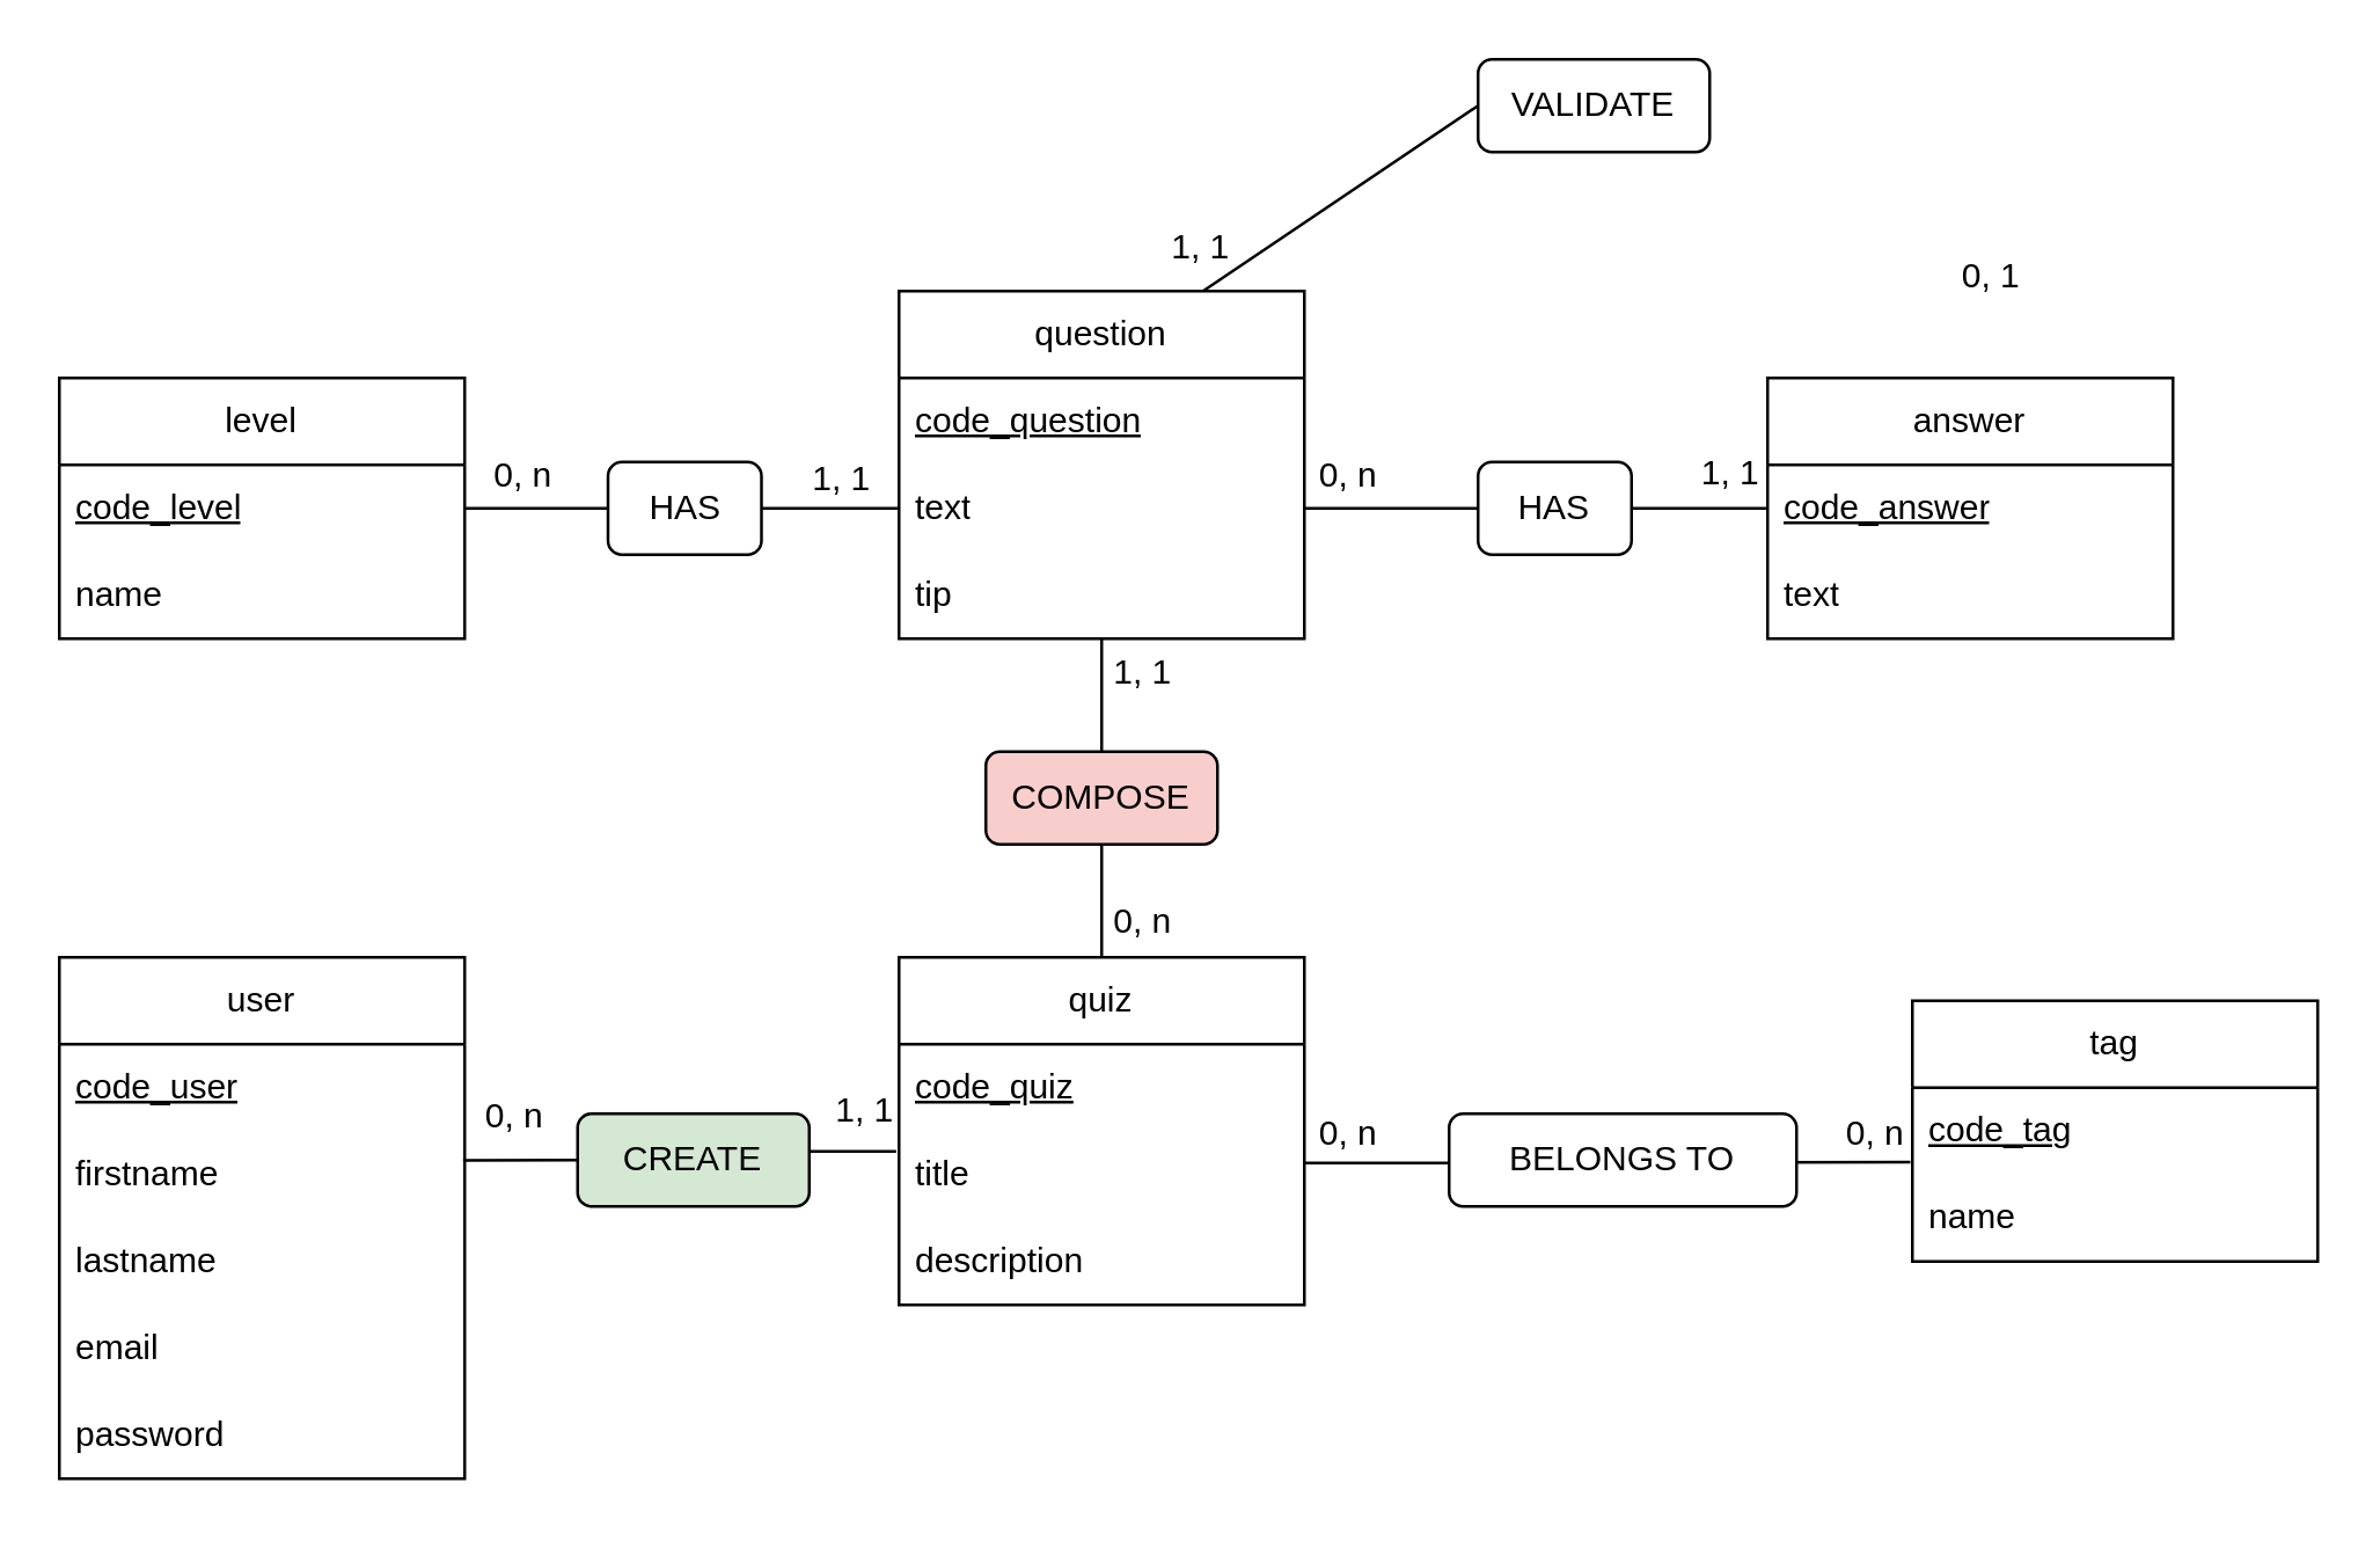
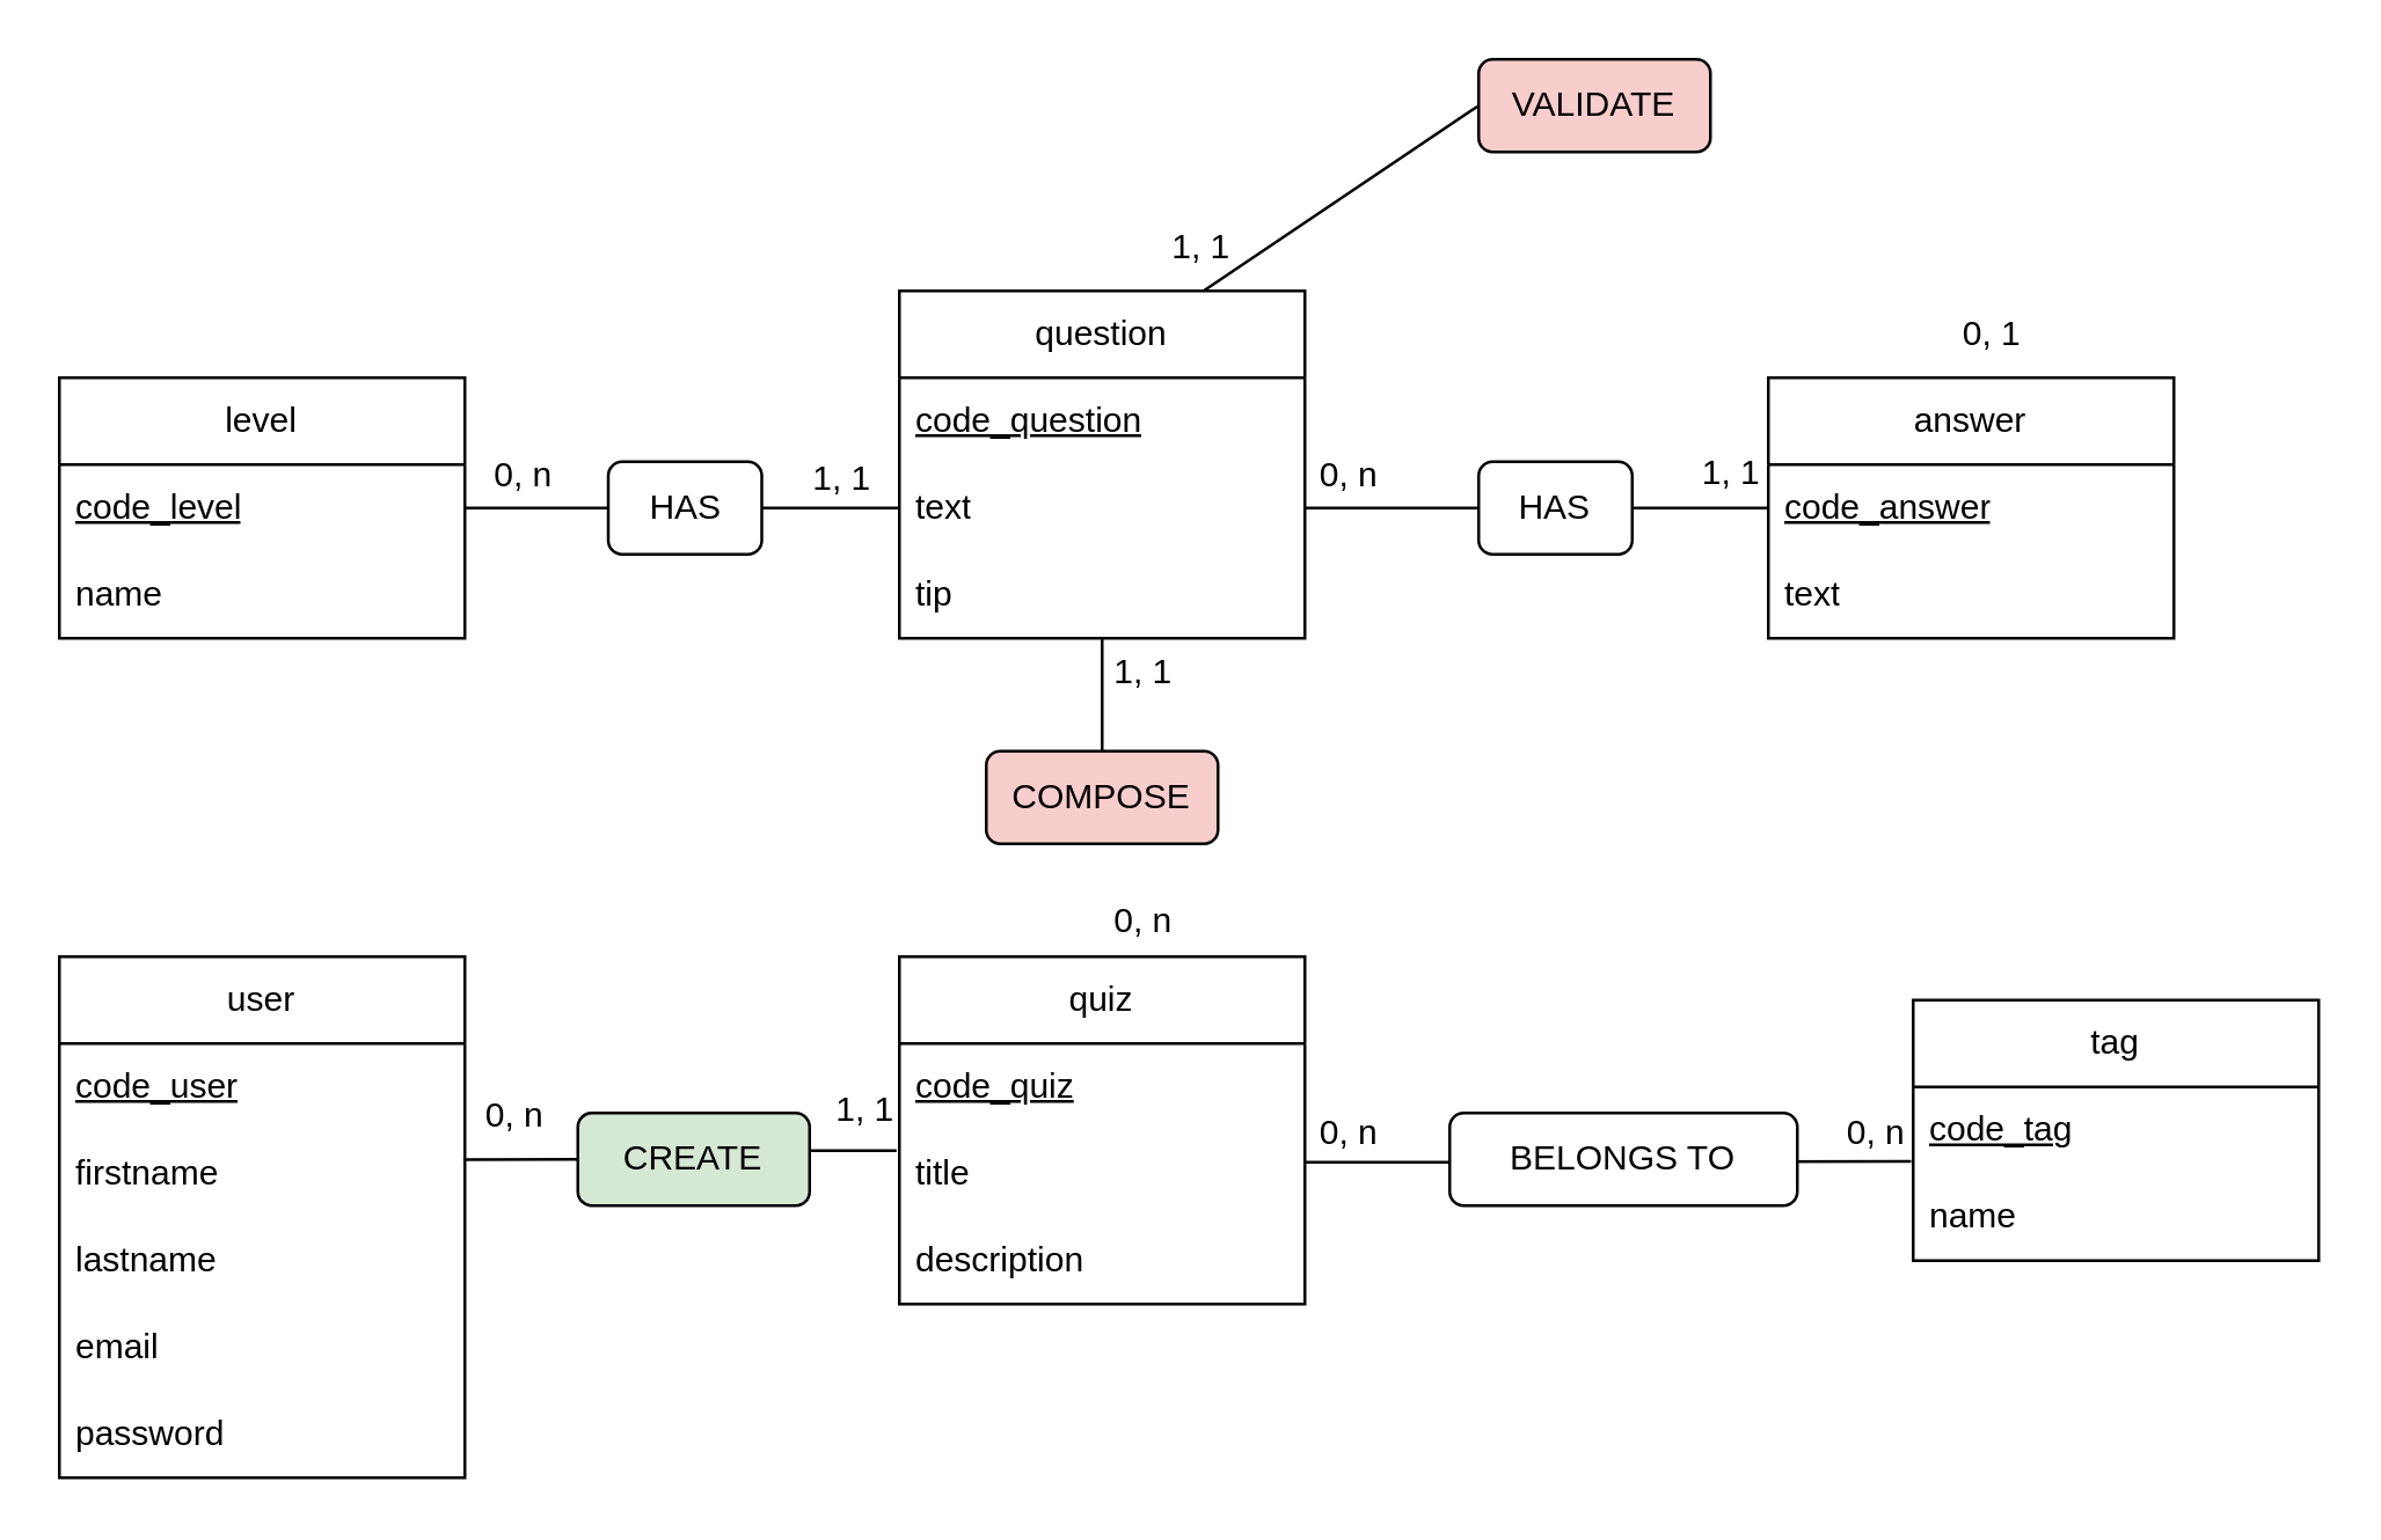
- <mxCell id="48" value="VALIDATE" style="rounded=1;whiteSpace=wrap;html=1;" vertex="1" parent="1"><mxGeometry x="510" y="20" width="80" height="32" as="geometry" /></mxCell>
+ <mxCell id="48" value="VALIDATE" style="rounded=1;whiteSpace=wrap;html=1;fillColor=#f8cecc;" vertex="1" parent="1"><mxGeometry x="510" y="20" width="80" height="32" as="geometry" /></mxCell>
- <mxCell id="51" value="0, 1" style="text;html=1;align=center;verticalAlign=middle;resizable=0;points=[];autosize=1;strokeColor=none;fillColor=none;" vertex="1" parent="1"><mxGeometry x="667" y="80" width="40" height="30" as="geometry" /></mxCell>
+ <mxCell id="51" value="0, 1" style="text;html=1;align=center;verticalAlign=middle;resizable=0;points=[];autosize=1;strokeColor=none;fillColor=none;" vertex="1" parent="1"><mxGeometry x="667" y="100" width="40" height="30" as="geometry" /></mxCell>
- <mxCell id="6" style="edgeStyle=orthogonalEdgeStyle;rounded=0;orthogonalLoop=1;jettySize=auto;html=1;entryX=0.5;entryY=0;entryDx=0;entryDy=0;endArrow=none;endFill=0;" edge="1" parent="1" source="34" target="2"><mxGeometry relative="1" as="geometry" /></mxCell>
